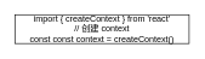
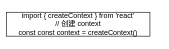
- <mxCell id="2" value="import { createContext } from 'react'&lt;br&gt;// 创建 context&lt;br&gt;const const context = createContext()" style="rounded=0;whiteSpace=wrap;html=1;" vertex="1" parent="1"><mxGeometry x="20" y="20" width="240" height="40" as="geometry" /></mxCell>
+ <mxCell id="2" value="import { createContext } from 'react'&lt;br&gt;// 创建 context&lt;br&gt;const const context = createContext()" style="rounded=0;whiteSpace=wrap;html=1;" vertex="1" parent="1"><mxGeometry x="10" y="20" width="240" height="40" as="geometry" /></mxCell>
